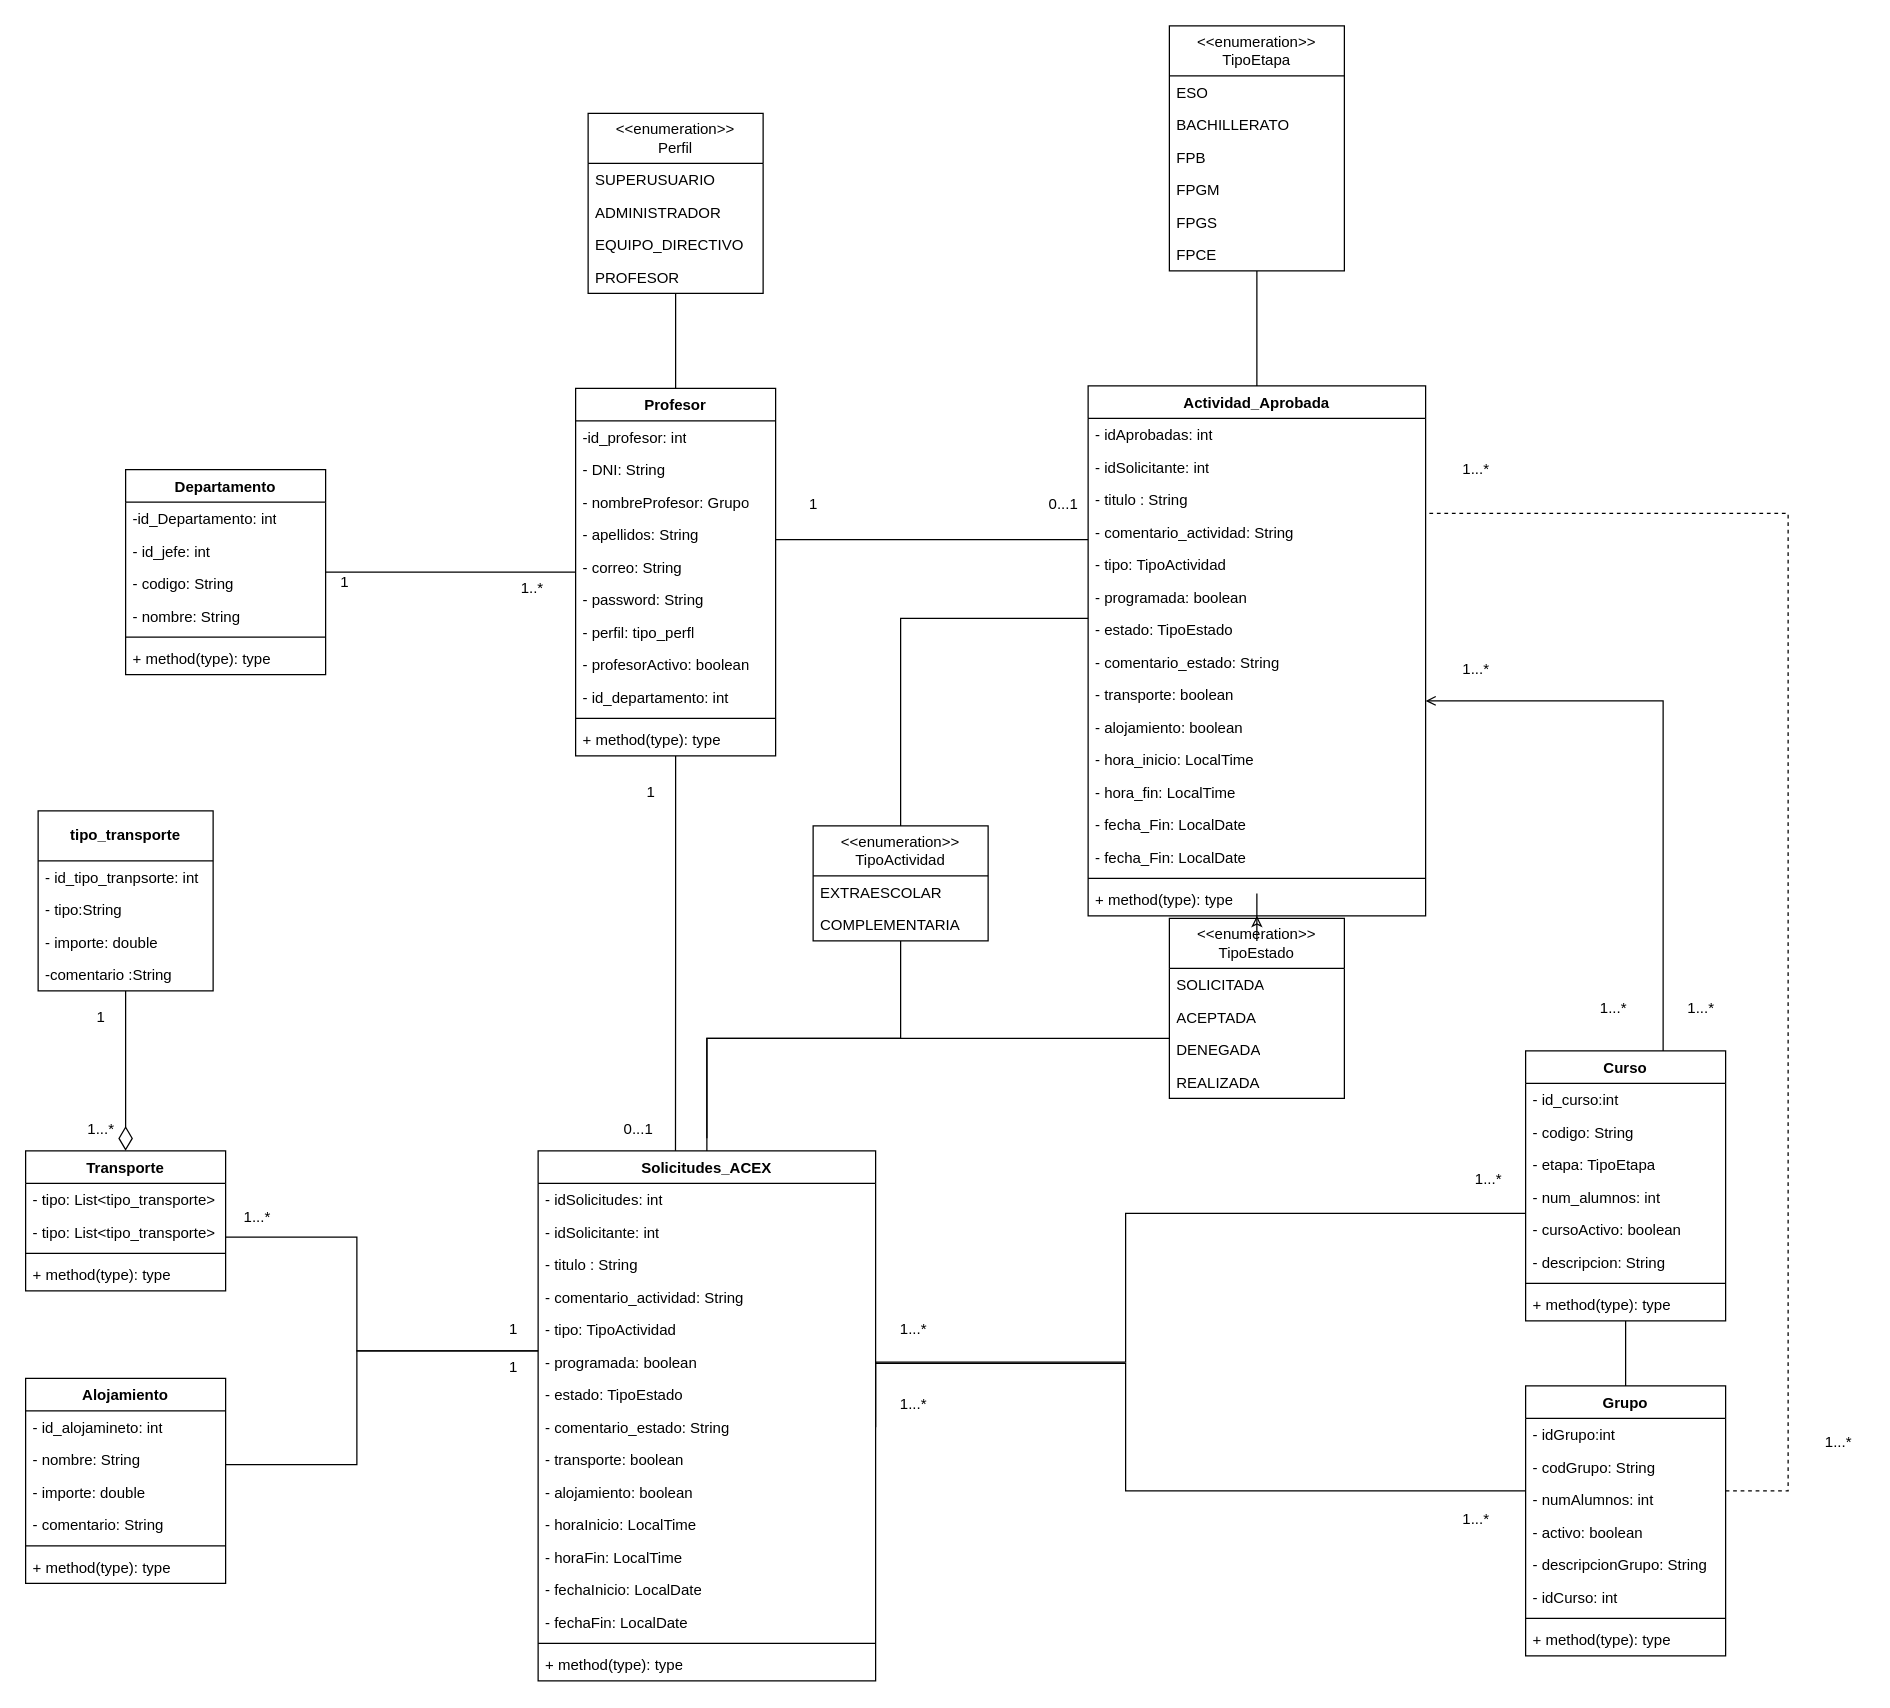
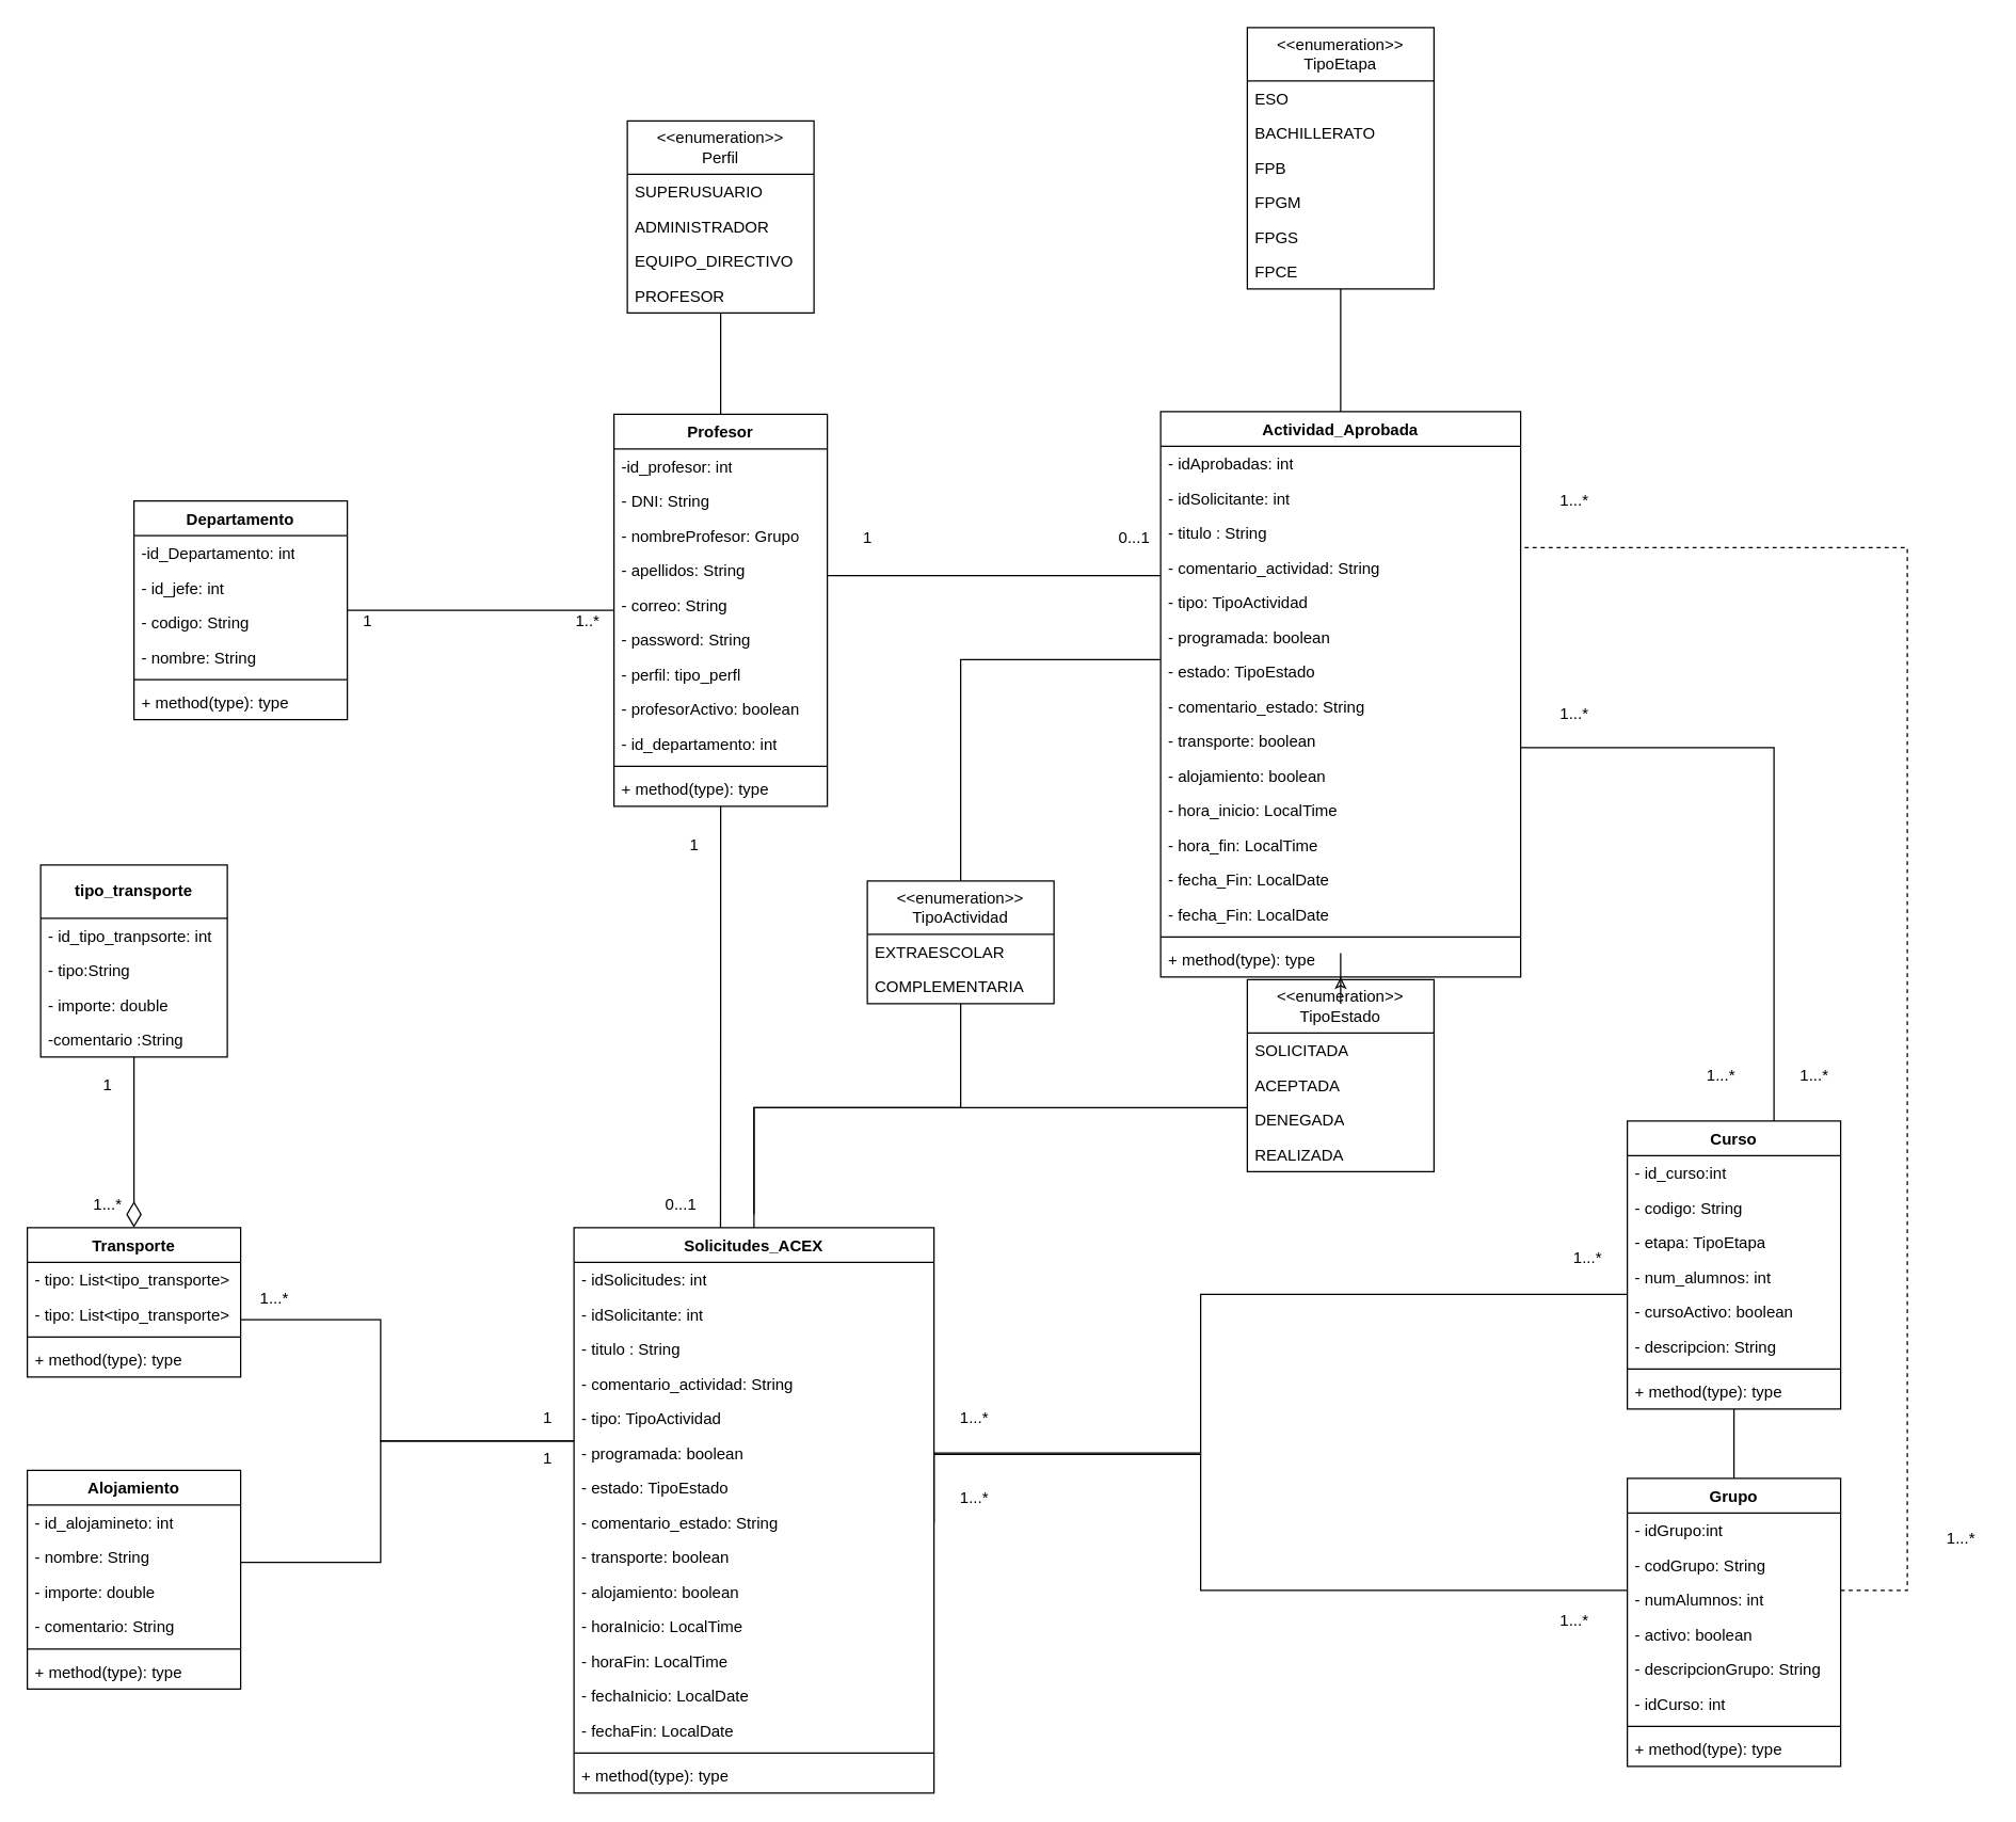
- <mxCell id="119" value="1..*" style="text;html=1;align=center;verticalAlign=middle;resizable=0;points=[];autosize=1;strokeColor=none;fillColor=none;" parent="1" vertex="1"><mxGeometry x="405" y="455" width="40" height="30" as="geometry" /></mxCell>
+ <mxCell id="119" value="1..*" style="text;html=1;align=center;verticalAlign=middle;resizable=0;points=[];autosize=1;strokeColor=none;fillColor=none;" parent="1" vertex="1"><mxGeometry y="450" width="40" height="30" as="geometry" x="420" /></mxCell>
- <mxCell id="76" style="edgeStyle=orthogonalEdgeStyle;rounded=0;orthogonalLoop=1;jettySize=auto;html=1;endArrow=open;endFill=0;" parent="1" source="77" target="59" edge="1"><mxGeometry relative="1" as="geometry"><Array as="points"><mxPoint x="1330" y="560" /></Array></mxGeometry></mxCell>
+ <mxCell id="76" style="edgeStyle=orthogonalEdgeStyle;rounded=0;orthogonalLoop=1;jettySize=auto;html=1;endArrow=none;endFill=0;" parent="1" source="77" target="59" edge="1"><mxGeometry relative="1" as="geometry"><Array as="points"><mxPoint x="1330" y="560" /></Array></mxGeometry></mxCell>
